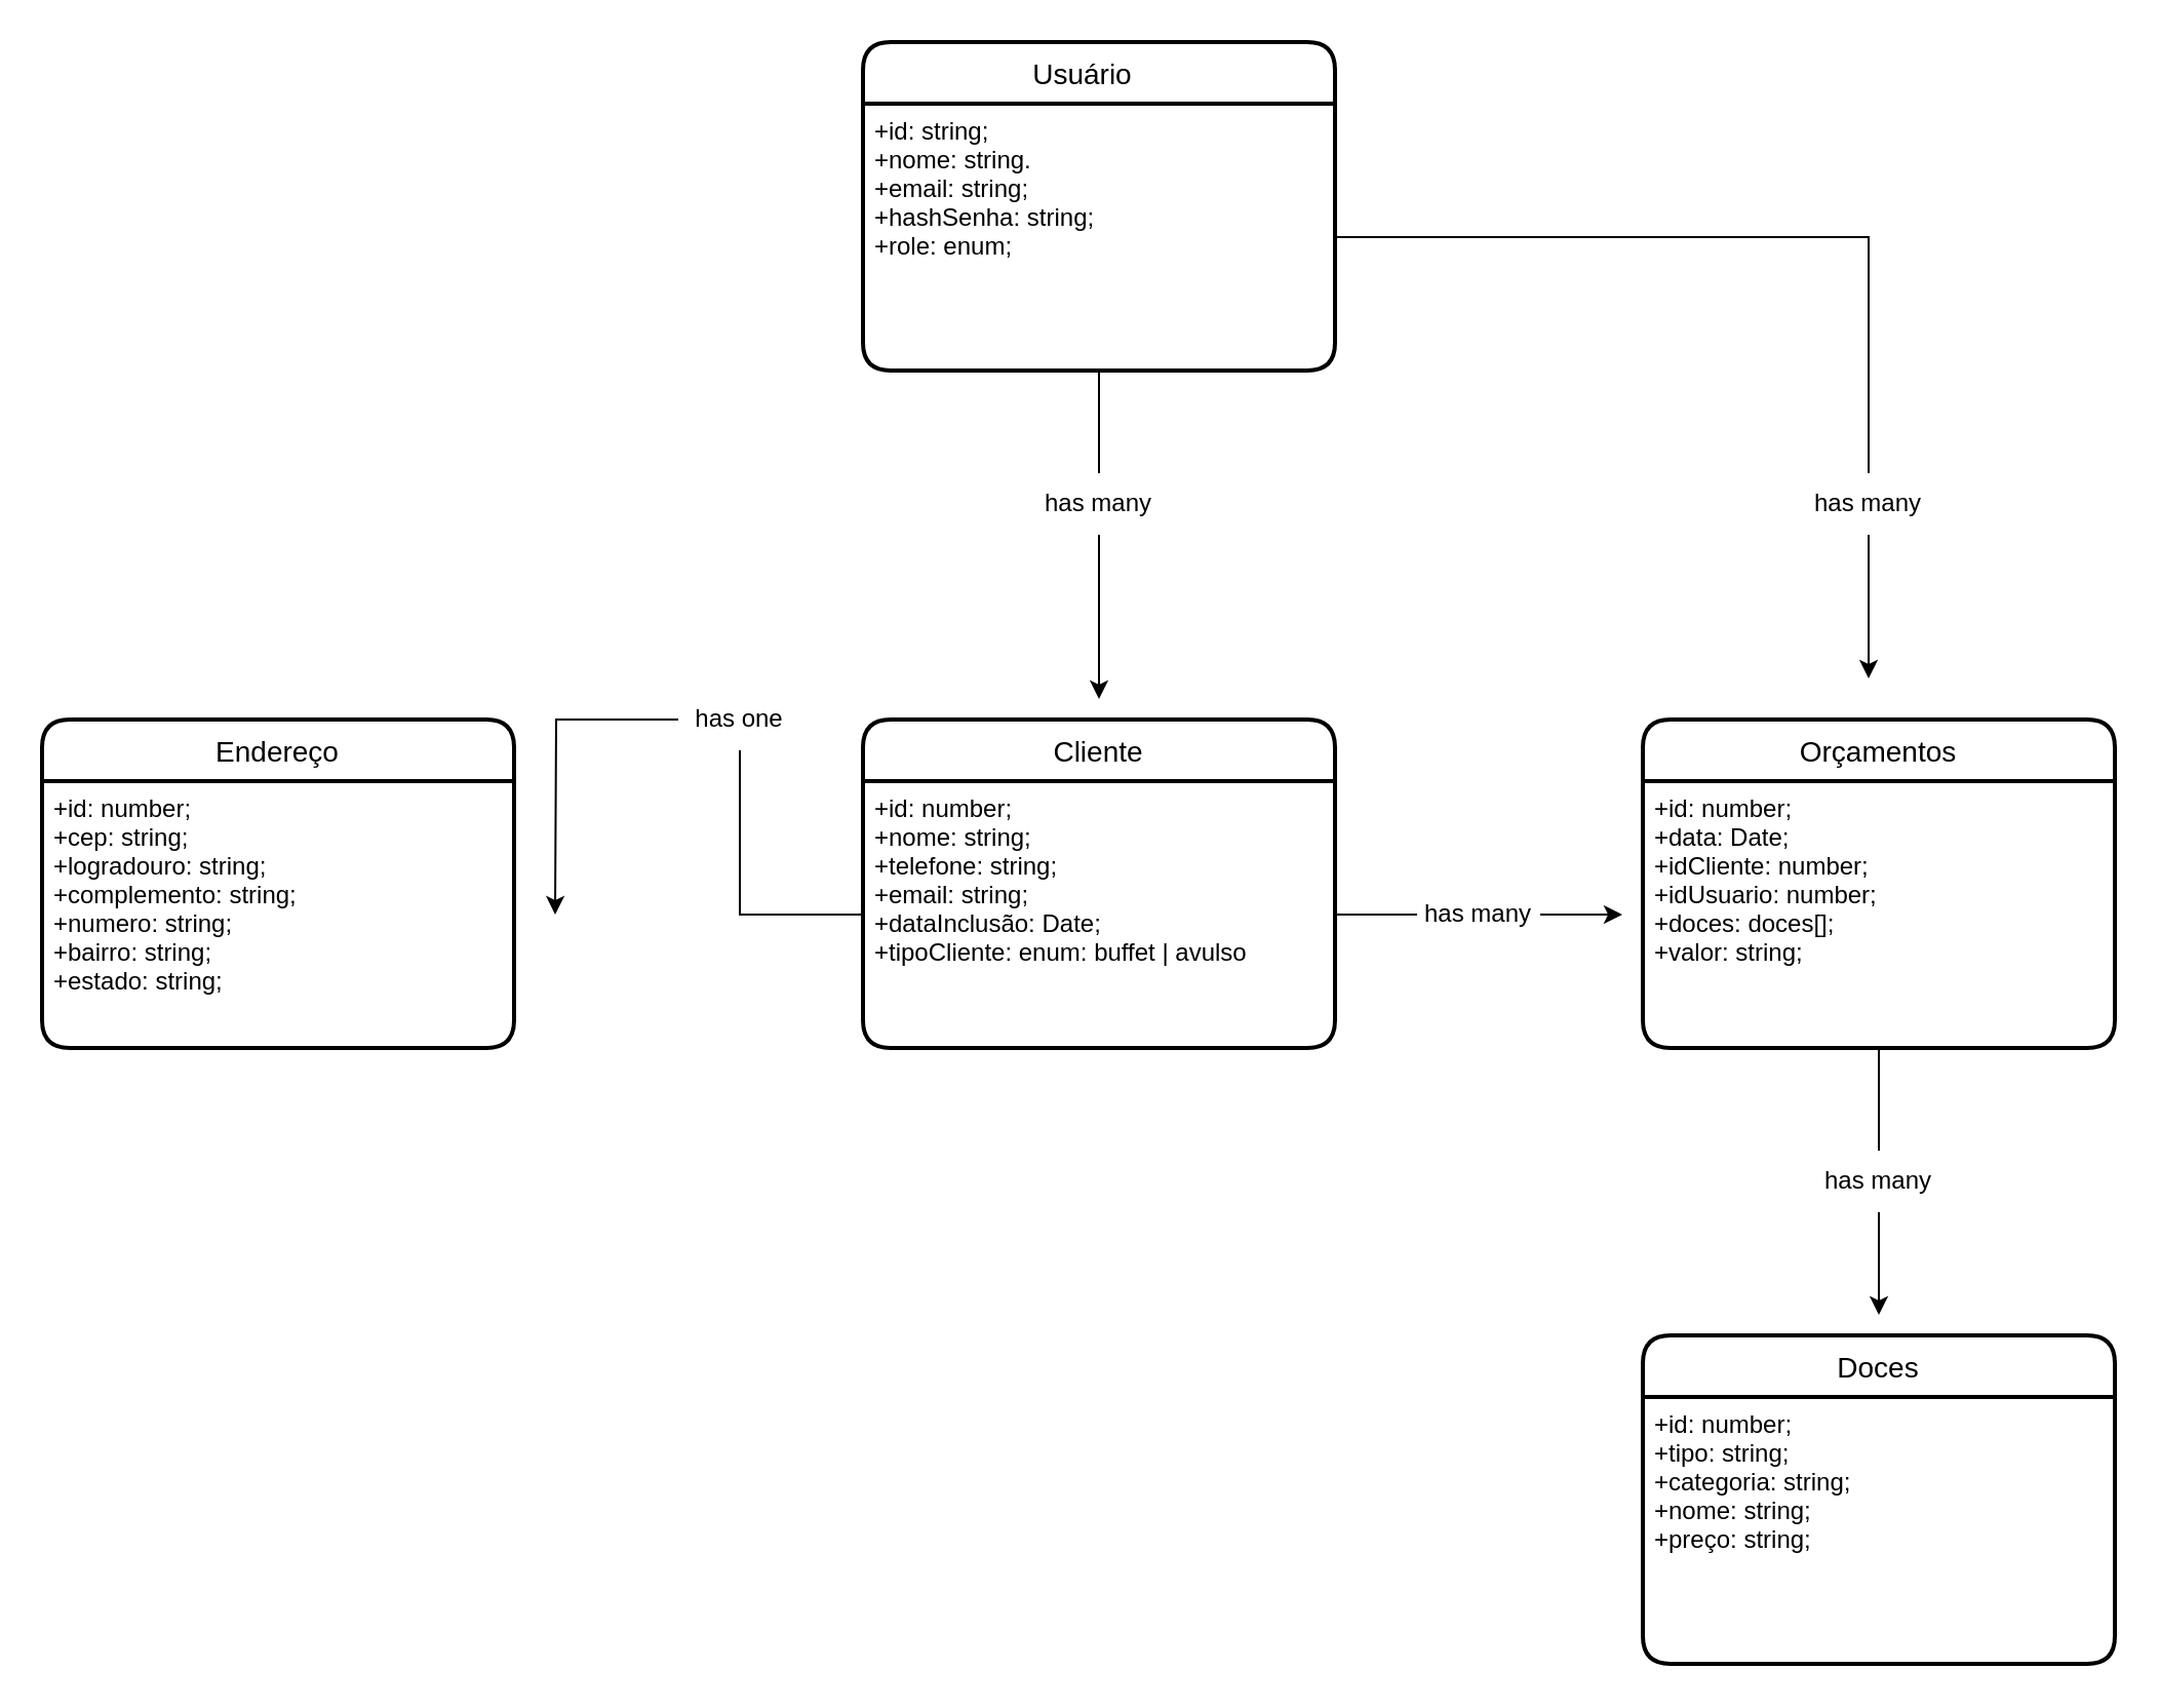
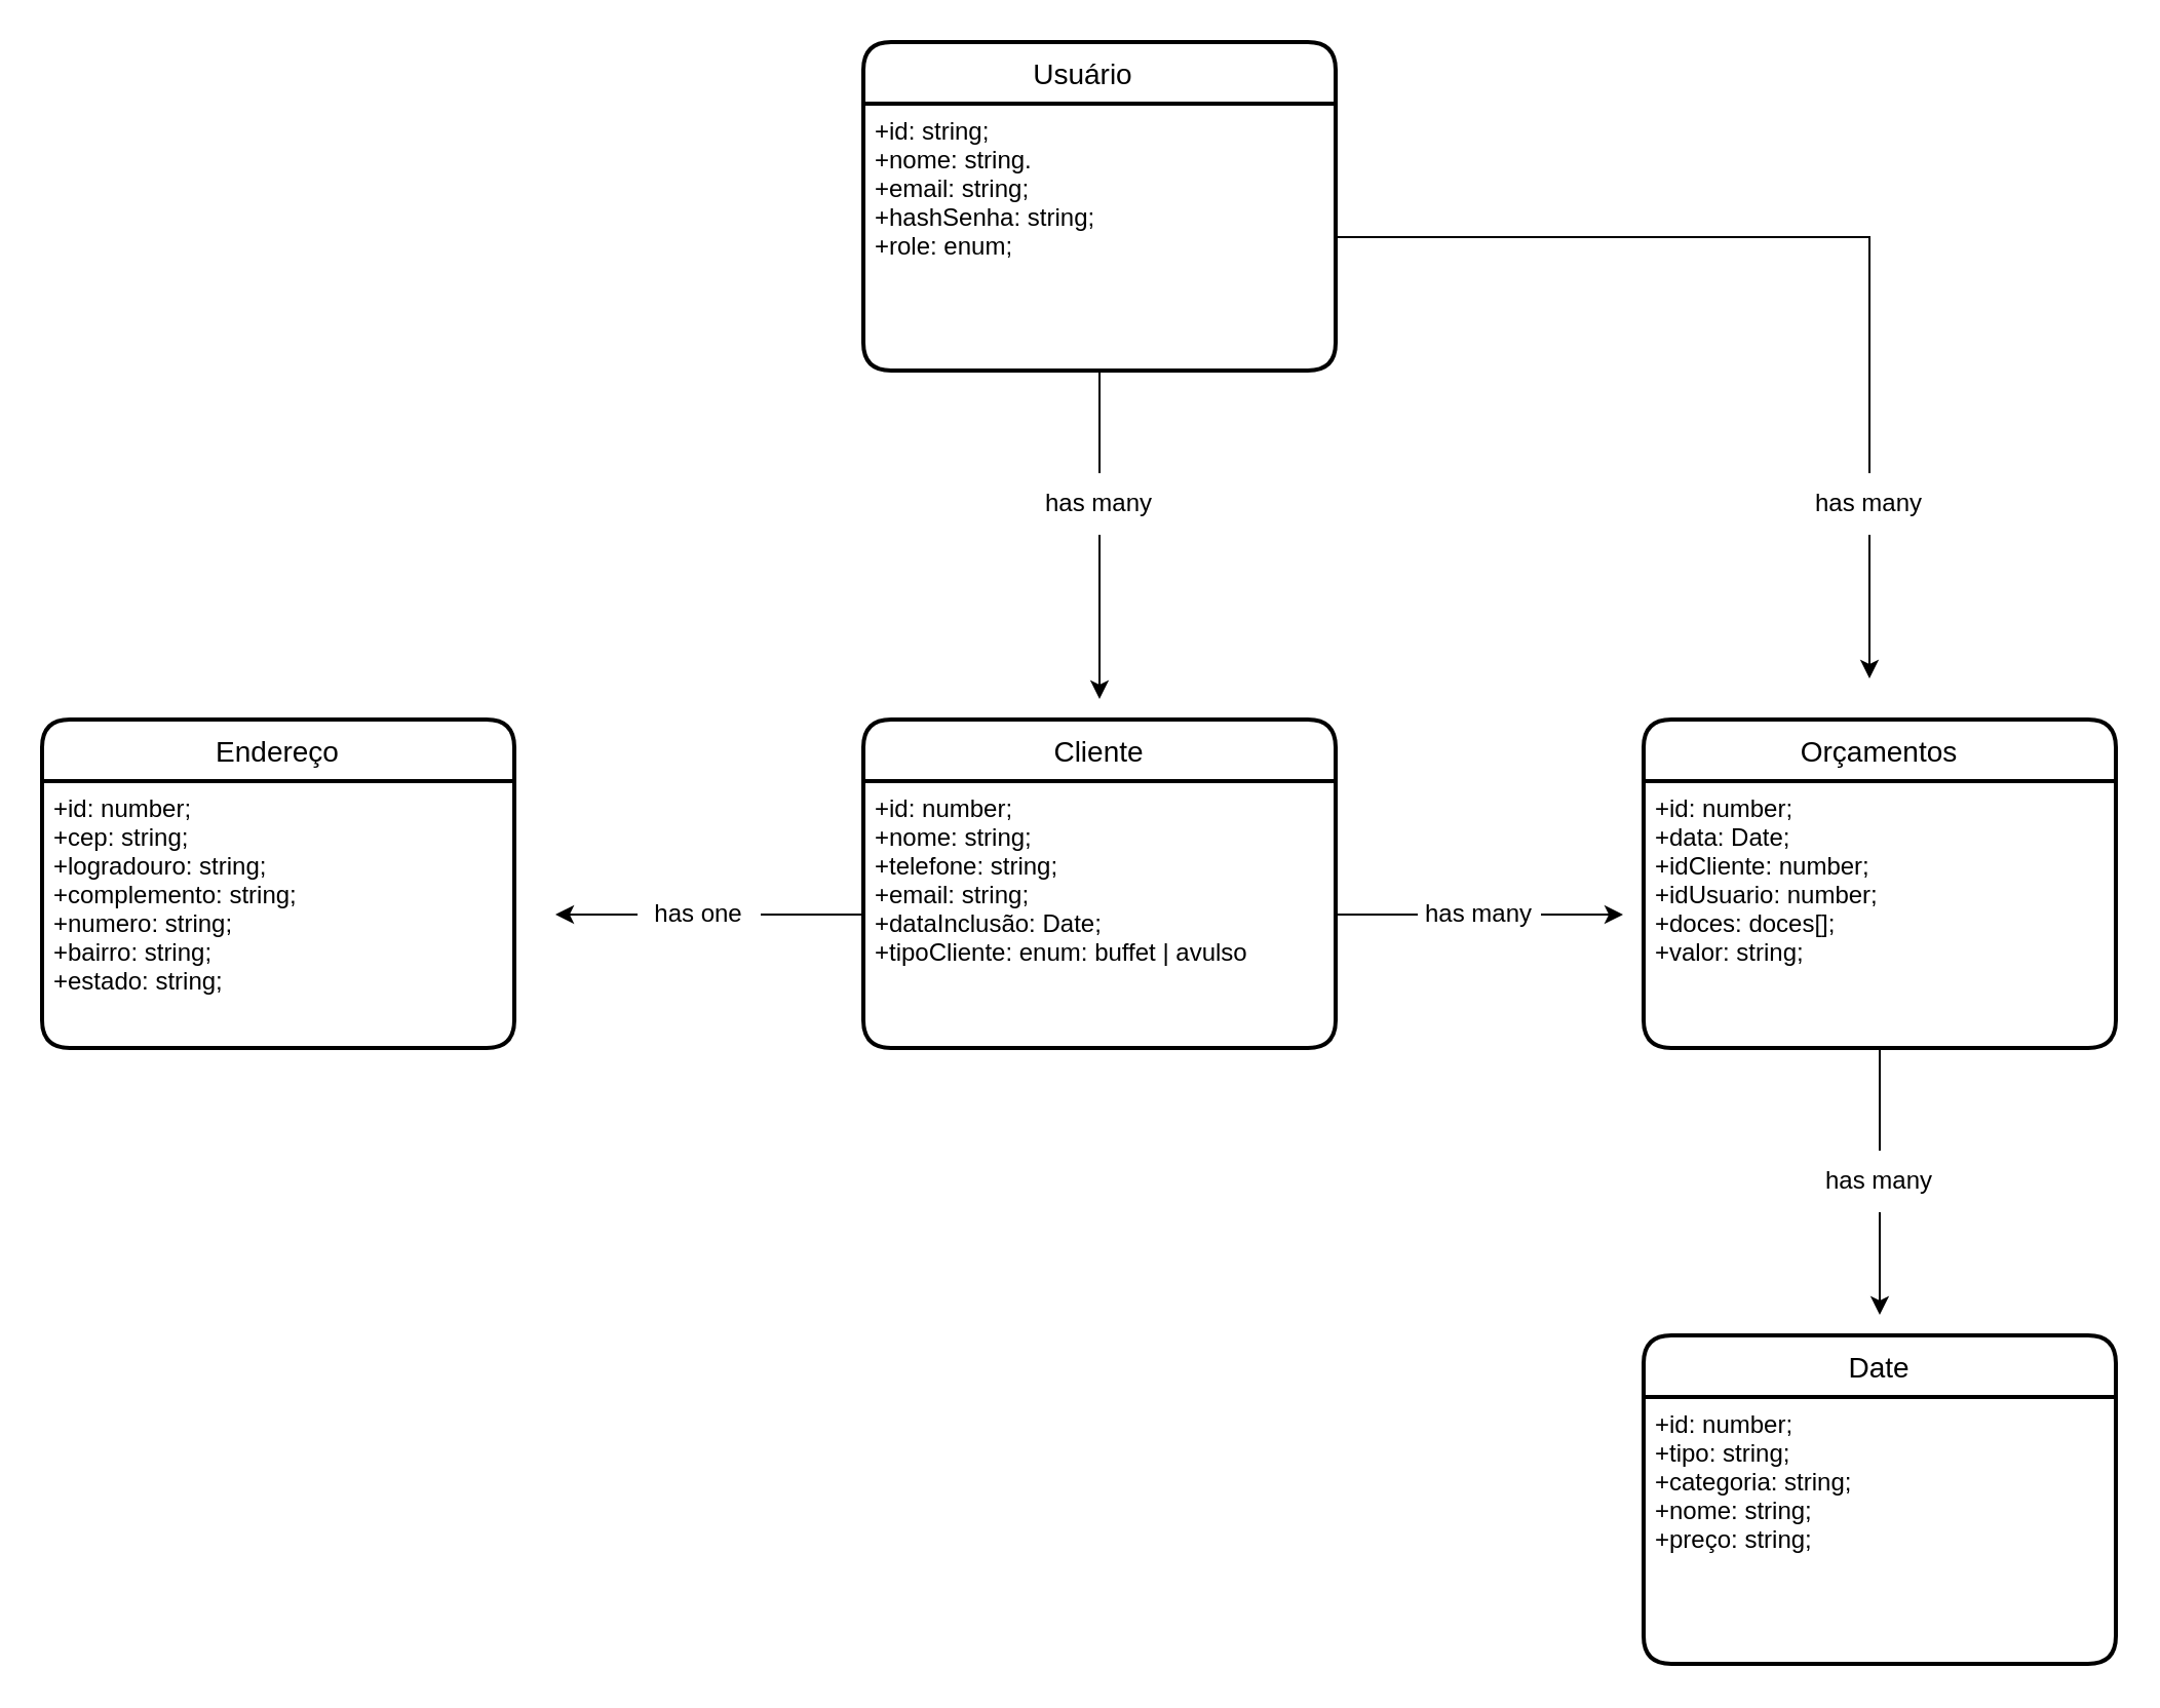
- <mxCell id="20" value="has one" style="text;html=1;strokeColor=none;fillColor=none;align=center;verticalAlign=middle;whiteSpace=wrap;rounded=0;" parent="1" vertex="1"><mxGeometry x="330" y="335" width="60" height="30" as="geometry" /></mxCell>
+ <mxCell id="20" value="has one" style="text;html=1;strokeColor=none;fillColor=none;align=center;verticalAlign=middle;whiteSpace=wrap;rounded=0;" parent="1" vertex="1"><mxGeometry x="310" y="430" width="60" height="30" as="geometry" /></mxCell>
- <mxCell id="10" value="Doces" style="swimlane;childLayout=stackLayout;horizontal=1;startSize=30;horizontalStack=0;rounded=1;fontSize=14;fontStyle=0;strokeWidth=2;resizeParent=0;resizeLast=1;shadow=0;dashed=0;align=center;" parent="1" vertex="1"><mxGeometry x="800" y="650" width="230" height="160" as="geometry" /></mxCell>
+ <mxCell id="10" value="Date" style="swimlane;childLayout=stackLayout;horizontal=1;startSize=30;horizontalStack=0;rounded=1;fontSize=14;fontStyle=0;strokeWidth=2;resizeParent=0;resizeLast=1;shadow=0;dashed=0;align=center;" parent="1" vertex="1"><mxGeometry x="800" y="650" width="230" height="160" as="geometry" /></mxCell>
